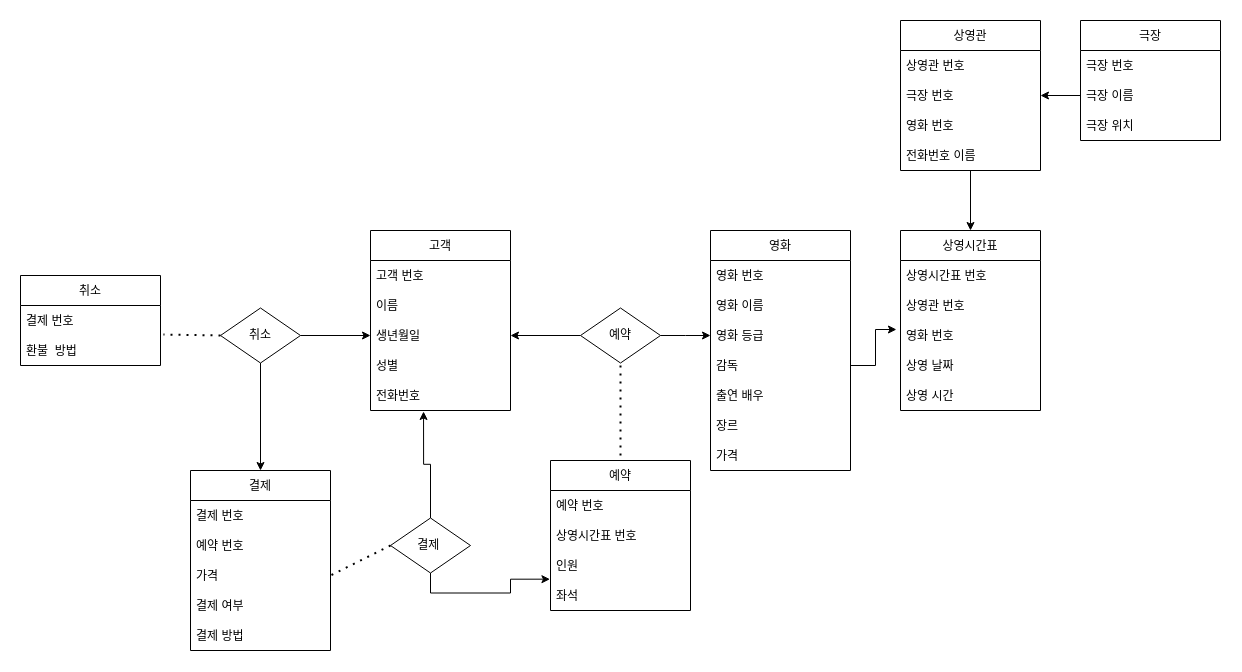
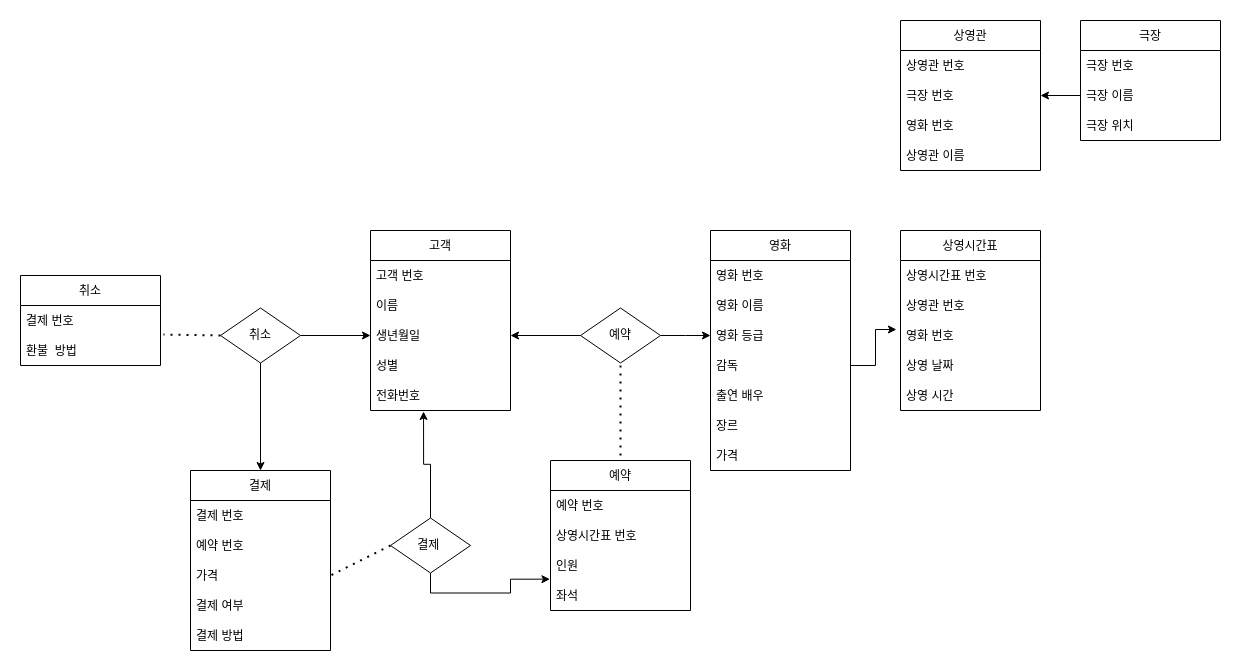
- <mxCell id="57" value="전화번호 이름" style="text;strokeColor=none;fillColor=none;align=left;verticalAlign=middle;spacingLeft=4;spacingRight=4;overflow=hidden;points=[[0,0.5],[1,0.5]];portConstraint=eastwest;rotatable=0;" vertex="1" parent="53"><mxGeometry y="120" width="140" height="30" as="geometry" /></mxCell>
+ <mxCell id="57" value="상영관 이름" style="text;strokeColor=none;fillColor=none;align=left;verticalAlign=middle;spacingLeft=4;spacingRight=4;overflow=hidden;points=[[0,0.5],[1,0.5]];portConstraint=eastwest;rotatable=0;" vertex="1" parent="53"><mxGeometry y="120" width="140" height="30" as="geometry" /></mxCell>
- <mxCell id="52" style="edgeStyle=orthogonalEdgeStyle;rounded=0;orthogonalLoop=1;jettySize=auto;html=1;entryX=0.5;entryY=0;entryDx=0;entryDy=0;" edge="1" parent="1" source="53" target="46"><mxGeometry relative="1" as="geometry" /></mxCell>
